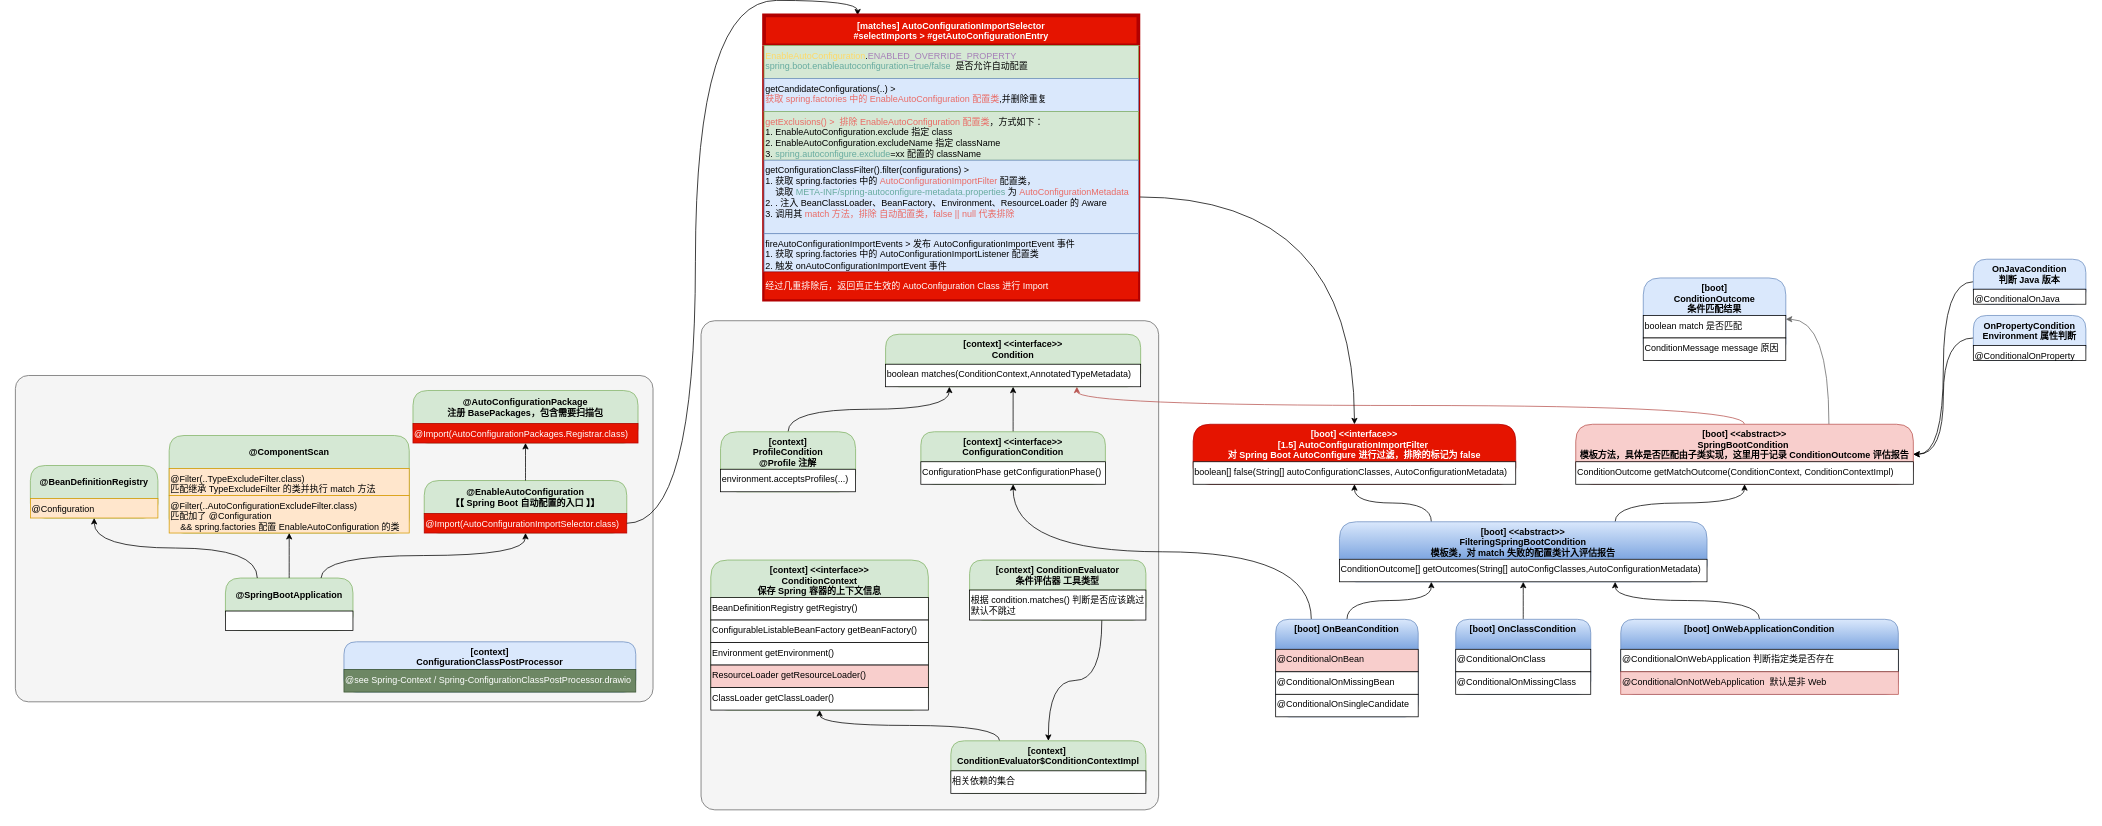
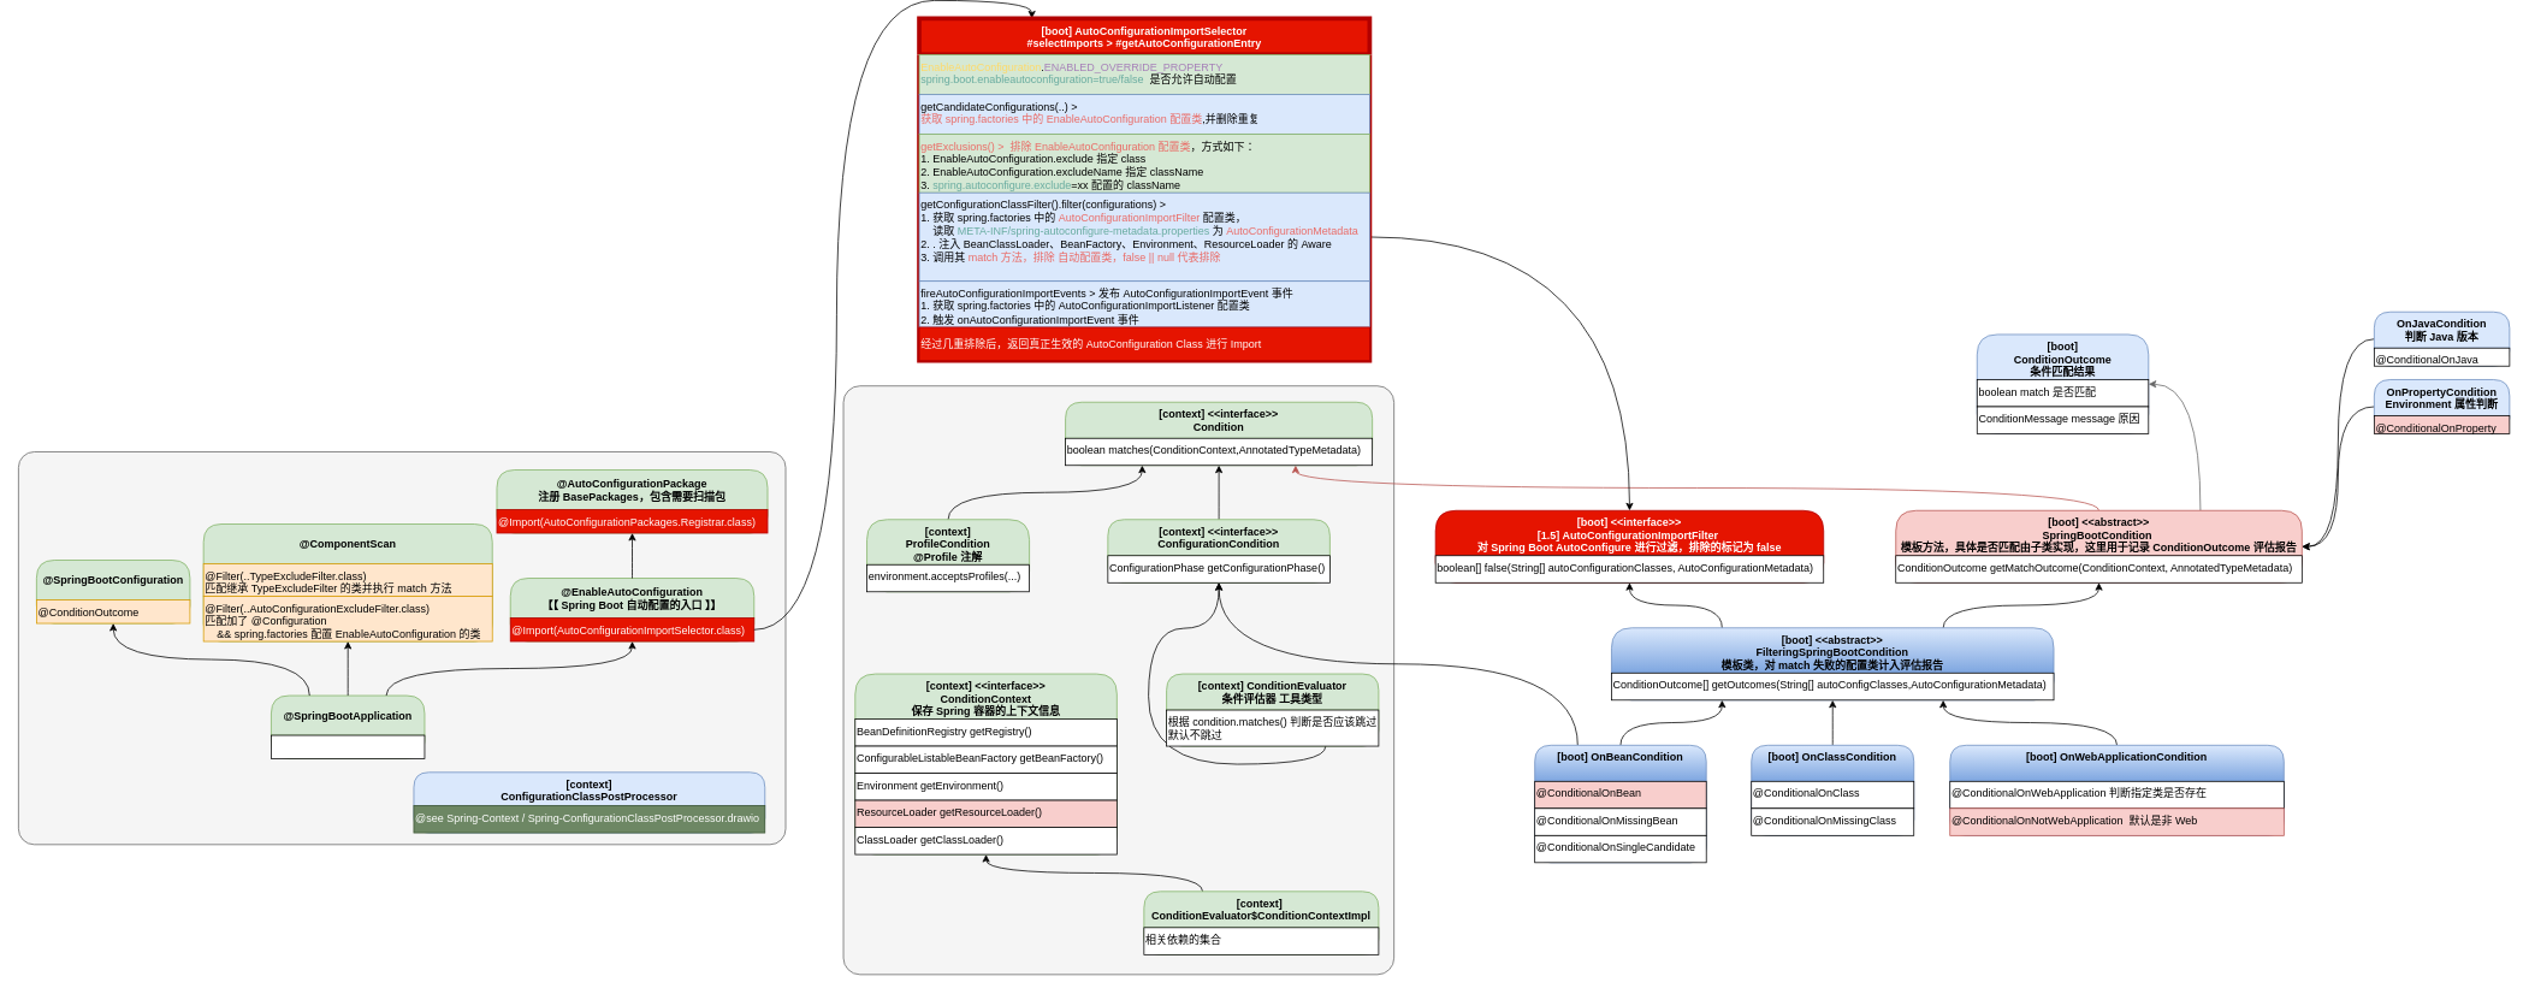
- <mxCell id="77" value="[matches] AutoConfigurationImportSelector&#10;#selectImports &gt; #getAutoConfigurationEntry" style="swimlane;fontStyle=1;align=center;verticalAlign=top;childLayout=stackLayout;horizontal=1;startSize=40;horizontalStack=0;resizeParent=1;resizeParentMax=0;resizeLast=0;collapsible=1;marginBottom=0;rounded=0;shadow=0;glass=0;sketch=0;html=0;fillColor=#e51400;strokeColor=#B20000;fontColor=#ffffff;strokeWidth=5;" vertex="1" parent="1"><mxGeometry x="1018" y="20" width="499" height="379" as="geometry"><mxRectangle x="200" y="1001" width="260" height="26" as="alternateBounds" /></mxGeometry></mxCell>
+ <mxCell id="77" value="[boot] AutoConfigurationImportSelector&#10;#selectImports &gt; #getAutoConfigurationEntry" style="swimlane;fontStyle=1;align=center;verticalAlign=top;childLayout=stackLayout;horizontal=1;startSize=40;horizontalStack=0;resizeParent=1;resizeParentMax=0;resizeLast=0;collapsible=1;marginBottom=0;rounded=0;shadow=0;glass=0;sketch=0;html=0;fillColor=#e51400;strokeColor=#B20000;fontColor=#ffffff;strokeWidth=5;" vertex="1" parent="1"><mxGeometry x="1018" y="20" width="499" height="379" as="geometry"><mxRectangle x="200" y="1001" width="260" height="26" as="alternateBounds" /></mxGeometry></mxCell>
- <mxCell id="26" value="@ConditionalOnProperty" style="rounded=0;whiteSpace=wrap;shadow=0;glass=0;sketch=0;align=left;verticalAlign=top;" vertex="1" parent="25"><mxGeometry y="40" width="150" height="20" as="geometry" /></mxCell>
+ <mxCell id="26" value="@ConditionalOnProperty" style="rounded=0;whiteSpace=wrap;shadow=0;glass=0;sketch=0;align=left;verticalAlign=top;fillColor=#f8cecc;" vertex="1" parent="25"><mxGeometry y="40" width="150" height="20" as="geometry" /></mxCell>
- <mxCell id="22" value="ConditionOutcome getMatchOutcome(ConditionContext, ConditionContextImpl)" style="rounded=0;whiteSpace=wrap;shadow=0;glass=0;sketch=0;align=left;verticalAlign=top;" parent="21" vertex="1"><mxGeometry y="50" width="450" height="30" as="geometry" /></mxCell>
+ <mxCell id="22" value="ConditionOutcome getMatchOutcome(ConditionContext, AnnotatedTypeMetadata)" style="rounded=0;whiteSpace=wrap;shadow=0;glass=0;sketch=0;align=left;verticalAlign=top;" parent="21" vertex="1"><mxGeometry y="50" width="450" height="30" as="geometry" /></mxCell>
- <mxCell id="48" value="@BeanDefinitionRegistry" style="swimlane;fontStyle=1;align=center;verticalAlign=middle;childLayout=stackLayout;horizontal=1;startSize=44;horizontalStack=0;resizeParent=1;resizeParentMax=0;resizeLast=0;collapsible=1;marginBottom=0;rounded=1;shadow=0;glass=0;sketch=0;html=0;fillColor=#d5e8d4;strokeColor=#82b366;" vertex="1" parent="44"><mxGeometry x="20" y="120" width="170" height="70" as="geometry"><mxRectangle x="200" y="1001" width="260" height="26" as="alternateBounds" /></mxGeometry></mxCell>
+ <mxCell id="48" value="@SpringBootConfiguration" style="swimlane;fontStyle=1;align=center;verticalAlign=middle;childLayout=stackLayout;horizontal=1;startSize=44;horizontalStack=0;resizeParent=1;resizeParentMax=0;resizeLast=0;collapsible=1;marginBottom=0;rounded=1;shadow=0;glass=0;sketch=0;html=0;fillColor=#d5e8d4;strokeColor=#82b366;" vertex="1" parent="44"><mxGeometry x="20" y="120" width="170" height="70" as="geometry"><mxRectangle x="200" y="1001" width="260" height="26" as="alternateBounds" /></mxGeometry></mxCell>
- <mxCell id="49" value="@Configuration" style="rounded=0;whiteSpace=wrap;shadow=0;glass=0;sketch=0;align=left;verticalAlign=top;fillColor=#ffe6cc;strokeColor=#d79b00;" vertex="1" parent="48"><mxGeometry y="44" width="170" height="26" as="geometry" /></mxCell>
+ <mxCell id="49" value="@ConditionOutcome" style="rounded=0;whiteSpace=wrap;shadow=0;glass=0;sketch=0;align=left;verticalAlign=top;fillColor=#ffe6cc;strokeColor=#d79b00;" vertex="1" parent="48"><mxGeometry y="44" width="170" height="26" as="geometry" /></mxCell>
- <mxCell id="13" style="edgeStyle=orthogonalEdgeStyle;rounded=0;orthogonalLoop=1;jettySize=auto;html=1;exitX=0.75;exitY=1;exitDx=0;exitDy=0;curved=1;" edge="1" parent="1" source="69" target="73"><mxGeometry relative="1" as="geometry" /></mxCell>
+ <mxCell id="13" style="edgeStyle=orthogonalEdgeStyle;rounded=0;orthogonalLoop=1;jettySize=auto;html=1;exitX=0.75;exitY=1;exitDx=0;exitDy=0;curved=1;" edge="1" parent="1" source="69" target="41"><mxGeometry relative="1" as="geometry" /></mxCell>
